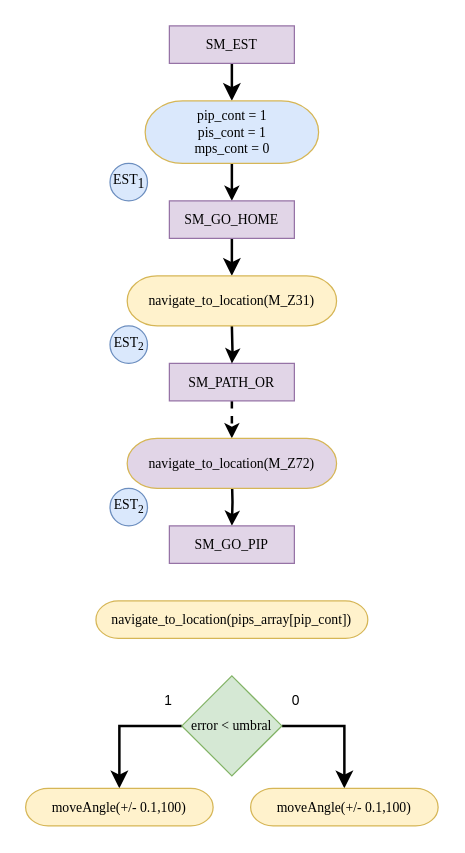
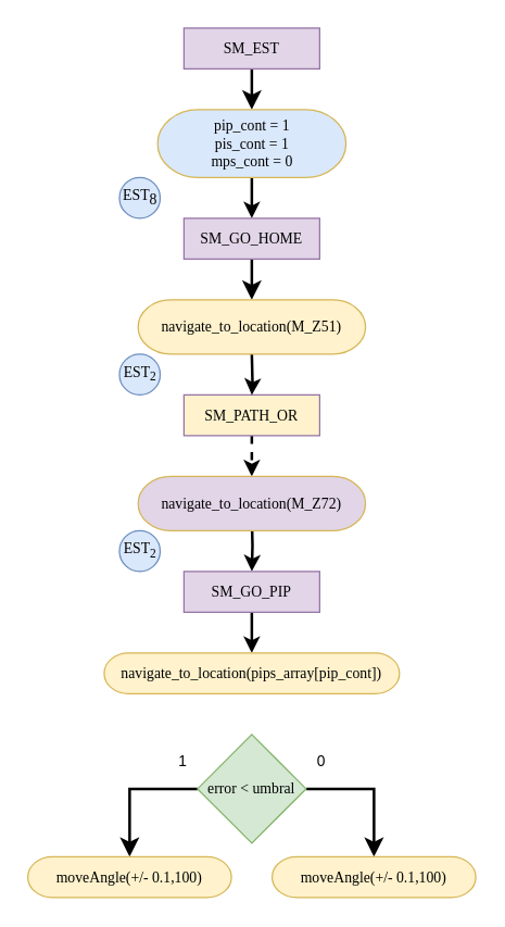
- <mxCell id="7" value="&lt;font style=&quot;font-size: 11px;&quot; face=&quot;Times New Roman&quot;&gt;EST&lt;sub style=&quot;font-size: 11px;&quot;&gt;1&lt;/sub&gt;&lt;/font&gt;" style="ellipse;whiteSpace=wrap;html=1;aspect=fixed;fontSize=11;fillColor=#dae8fc;strokeColor=#6c8ebf;" parent="1" vertex="1"><mxGeometry x="87.5" y="130" width="30" height="30" as="geometry" /></mxCell>
+ <mxCell id="7" value="&lt;font style=&quot;font-size: 11px;&quot; face=&quot;Times New Roman&quot;&gt;EST&lt;sub style=&quot;font-size: 11px;&quot;&gt;8&lt;/sub&gt;&lt;/font&gt;" style="ellipse;whiteSpace=wrap;html=1;aspect=fixed;fontSize=11;fillColor=#dae8fc;strokeColor=#6c8ebf;" parent="1" vertex="1"><mxGeometry x="87.5" y="130" width="30" height="30" as="geometry" /></mxCell>
- <mxCell id="25" value="&lt;div&gt;navigate_to_location(M_Z31)&lt;/div&gt;" style="rounded=1;whiteSpace=wrap;html=1;fontSize=11;arcSize=60;fillColor=#fff2cc;strokeColor=#d6b656;fontFamily=Times New Roman;" parent="1" vertex="1"><mxGeometry x="101.25" y="220" width="167.5" height="40" as="geometry" /></mxCell>
+ <mxCell id="25" value="&lt;div&gt;navigate_to_location(M_Z51)&lt;/div&gt;" style="rounded=1;whiteSpace=wrap;html=1;fontSize=11;arcSize=60;fillColor=#fff2cc;strokeColor=#d6b656;fontFamily=Times New Roman;" parent="1" vertex="1"><mxGeometry x="101.25" y="220" width="167.5" height="40" as="geometry" /></mxCell>
- <mxCell id="14" value="&lt;div&gt;&lt;font style=&quot;font-size: 11px;&quot; face=&quot;Times New Roman&quot;&gt;SM_PATH_OR&lt;/font&gt;&lt;/div&gt;" style="rounded=0;whiteSpace=wrap;html=1;fontSize=11;fillColor=#e1d5e7;strokeColor=#9673a6;" parent="1" vertex="1"><mxGeometry x="135" y="290" width="100" height="30" as="geometry" /></mxCell>
+ <mxCell id="14" value="&lt;div&gt;&lt;font style=&quot;font-size: 11px;&quot; face=&quot;Times New Roman&quot;&gt;SM_PATH_OR&lt;/font&gt;&lt;/div&gt;" style="rounded=0;whiteSpace=wrap;html=1;fontSize=11;fillColor=#fff2cc;strokeColor=#9673a6;" parent="1" vertex="1"><mxGeometry x="135" y="290" width="100" height="30" as="geometry" /></mxCell>
+ <mxCell id="20" style="edgeStyle=orthogonalEdgeStyle;rounded=0;orthogonalLoop=1;jettySize=auto;html=1;entryX=0.5;entryY=0;entryDx=0;entryDy=0;strokeWidth=2;" parent="1" source="21" target="24" edge="1"><mxGeometry relative="1" as="geometry" /></mxCell>
